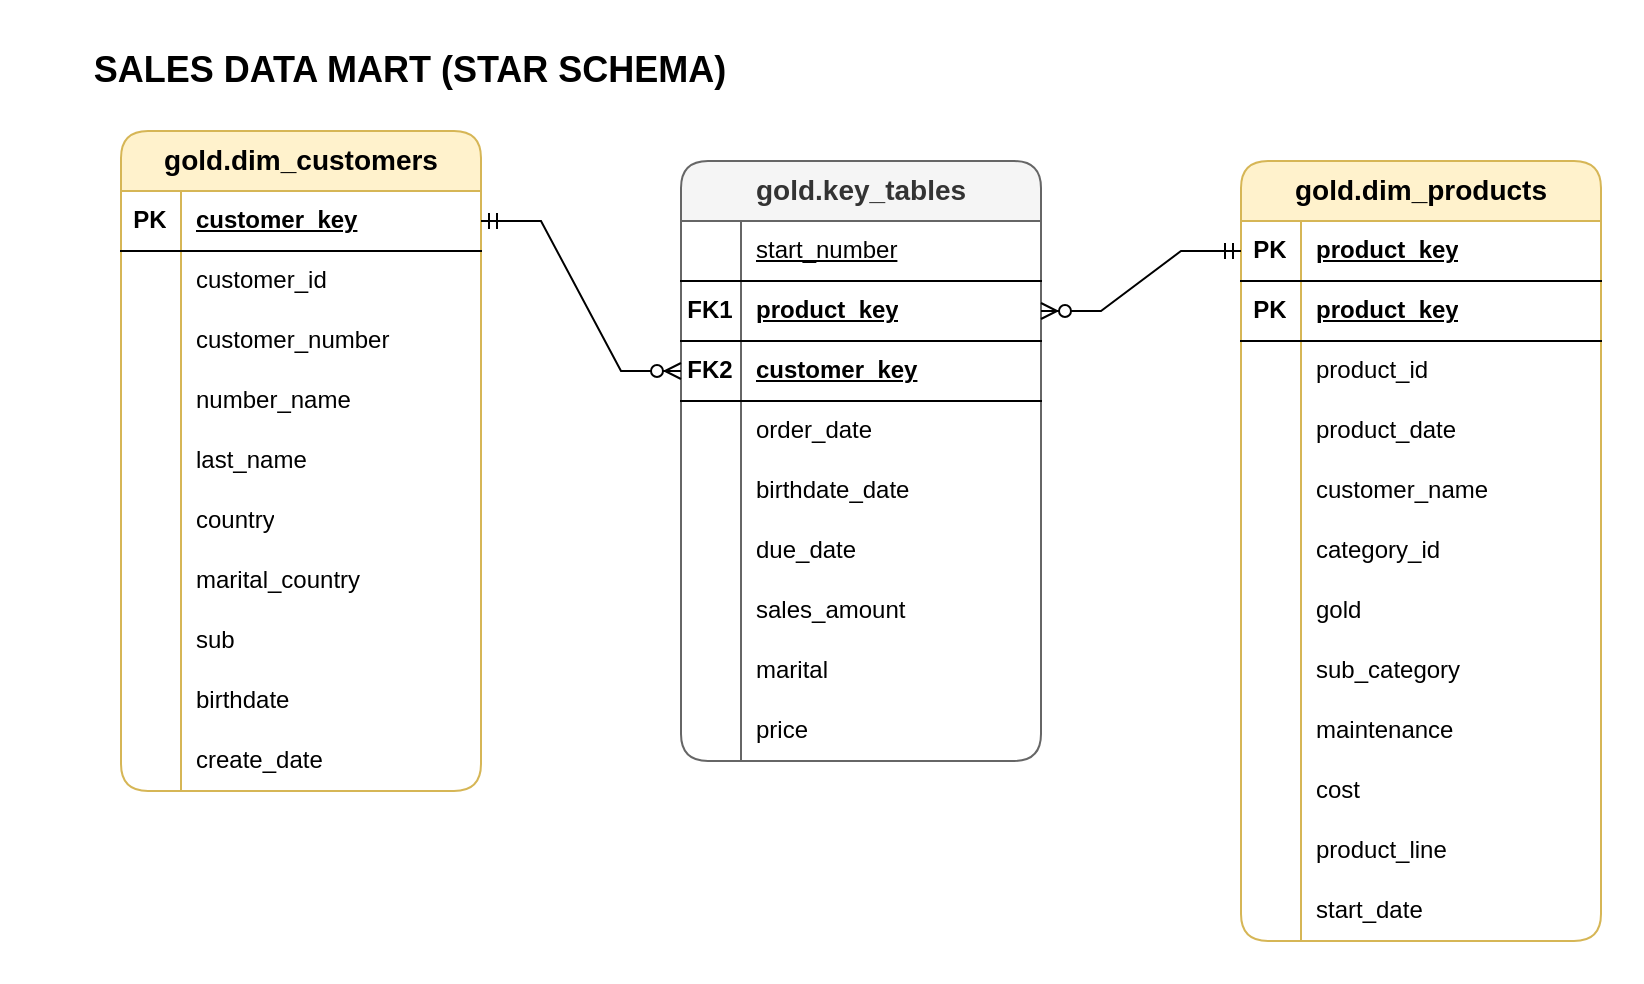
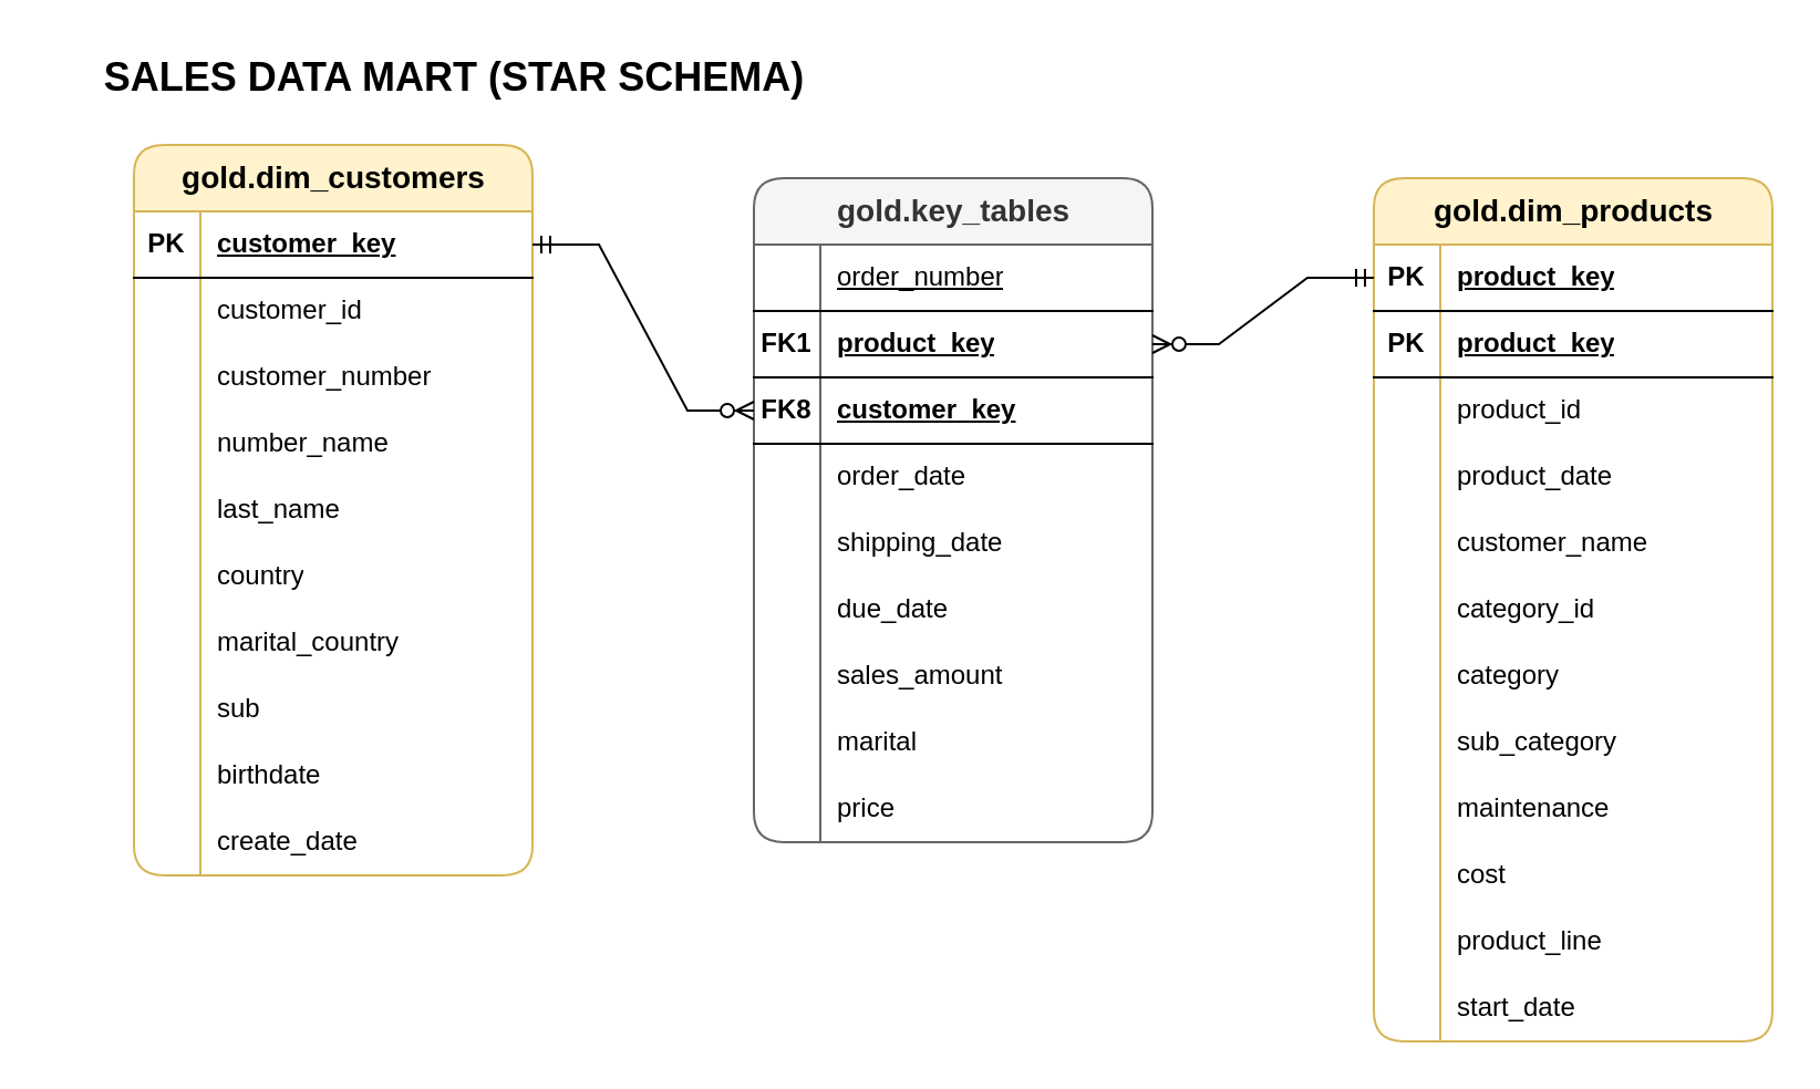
- <mxCell id="73" value="&lt;font style=&quot;font-weight: normal;&quot;&gt;start_number&lt;/font&gt;" style="shape=partialRectangle;connectable=0;fillColor=none;top=0;left=0;bottom=0;right=0;align=left;spacingLeft=6;fontStyle=5;overflow=hidden;whiteSpace=wrap;html=1;" vertex="1" parent="71"><mxGeometry x="30" width="150" height="30" as="geometry"><mxRectangle width="150" height="30" as="alternateBounds" /></mxGeometry></mxCell>
+ <mxCell id="73" value="&lt;font style=&quot;font-weight: normal;&quot;&gt;order_number&lt;/font&gt;" style="shape=partialRectangle;connectable=0;fillColor=none;top=0;left=0;bottom=0;right=0;align=left;spacingLeft=6;fontStyle=5;overflow=hidden;whiteSpace=wrap;html=1;" vertex="1" parent="71"><mxGeometry x="30" width="150" height="30" as="geometry"><mxRectangle width="150" height="30" as="alternateBounds" /></mxGeometry></mxCell>
- <mxCell id="78" value="FK2" style="shape=partialRectangle;connectable=0;fillColor=none;top=0;left=0;bottom=0;right=0;fontStyle=1;overflow=hidden;whiteSpace=wrap;html=1;" vertex="1" parent="77"><mxGeometry width="30" height="30" as="geometry"><mxRectangle width="30" height="30" as="alternateBounds" /></mxGeometry></mxCell>
+ <mxCell id="78" value="FK8" style="shape=partialRectangle;connectable=0;fillColor=none;top=0;left=0;bottom=0;right=0;fontStyle=1;overflow=hidden;whiteSpace=wrap;html=1;" vertex="1" parent="77"><mxGeometry width="30" height="30" as="geometry"><mxRectangle width="30" height="30" as="alternateBounds" /></mxGeometry></mxCell>
- <mxCell id="85" value="birthdate_date" style="shape=partialRectangle;connectable=0;fillColor=none;top=0;left=0;bottom=0;right=0;align=left;spacingLeft=6;overflow=hidden;whiteSpace=wrap;html=1;" vertex="1" parent="83"><mxGeometry x="30" width="150" height="30" as="geometry"><mxRectangle width="150" height="30" as="alternateBounds" /></mxGeometry></mxCell>
+ <mxCell id="85" value="shipping_date" style="shape=partialRectangle;connectable=0;fillColor=none;top=0;left=0;bottom=0;right=0;align=left;spacingLeft=6;overflow=hidden;whiteSpace=wrap;html=1;" vertex="1" parent="83"><mxGeometry x="30" width="150" height="30" as="geometry"><mxRectangle width="150" height="30" as="alternateBounds" /></mxGeometry></mxCell>
- <mxCell id="54" value="gold" style="shape=partialRectangle;connectable=0;fillColor=none;top=0;left=0;bottom=0;right=0;align=left;spacingLeft=6;overflow=hidden;whiteSpace=wrap;html=1;" vertex="1" parent="52"><mxGeometry x="30" width="150" height="30" as="geometry"><mxRectangle width="150" height="30" as="alternateBounds" /></mxGeometry></mxCell>
+ <mxCell id="54" value="category" style="shape=partialRectangle;connectable=0;fillColor=none;top=0;left=0;bottom=0;right=0;align=left;spacingLeft=6;overflow=hidden;whiteSpace=wrap;html=1;" vertex="1" parent="52"><mxGeometry x="30" width="150" height="30" as="geometry"><mxRectangle width="150" height="30" as="alternateBounds" /></mxGeometry></mxCell>
